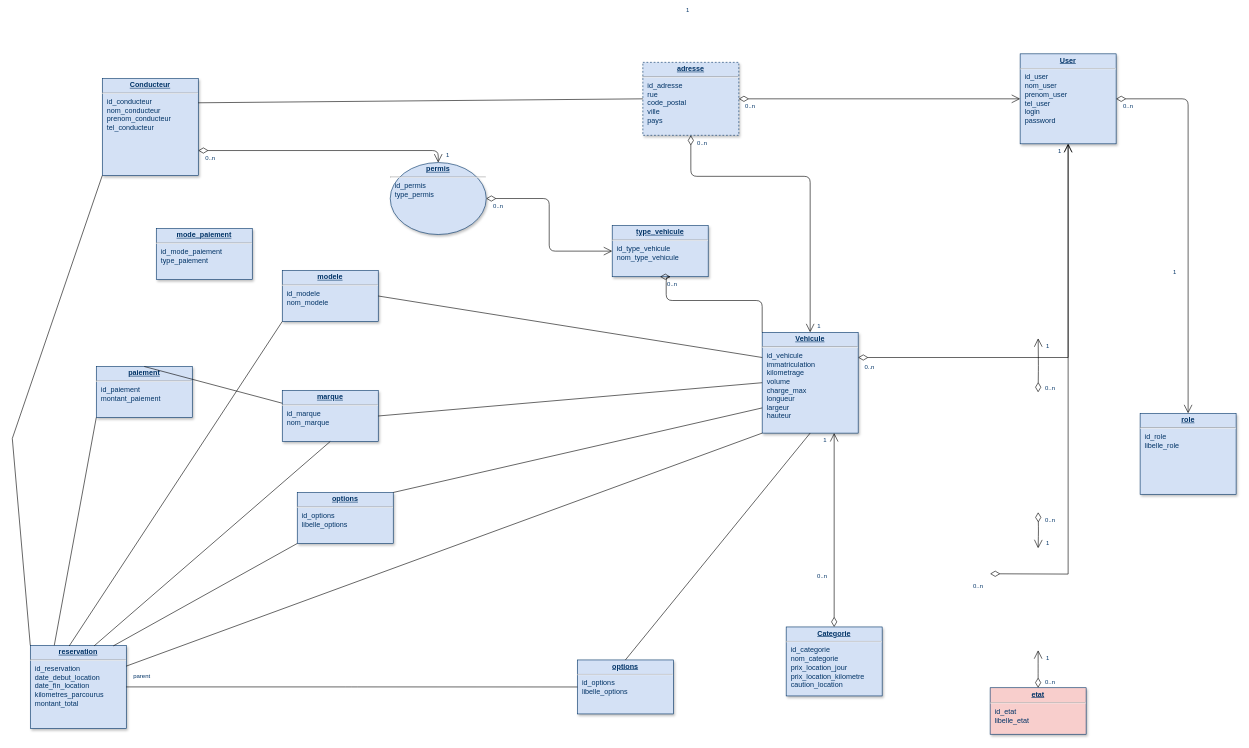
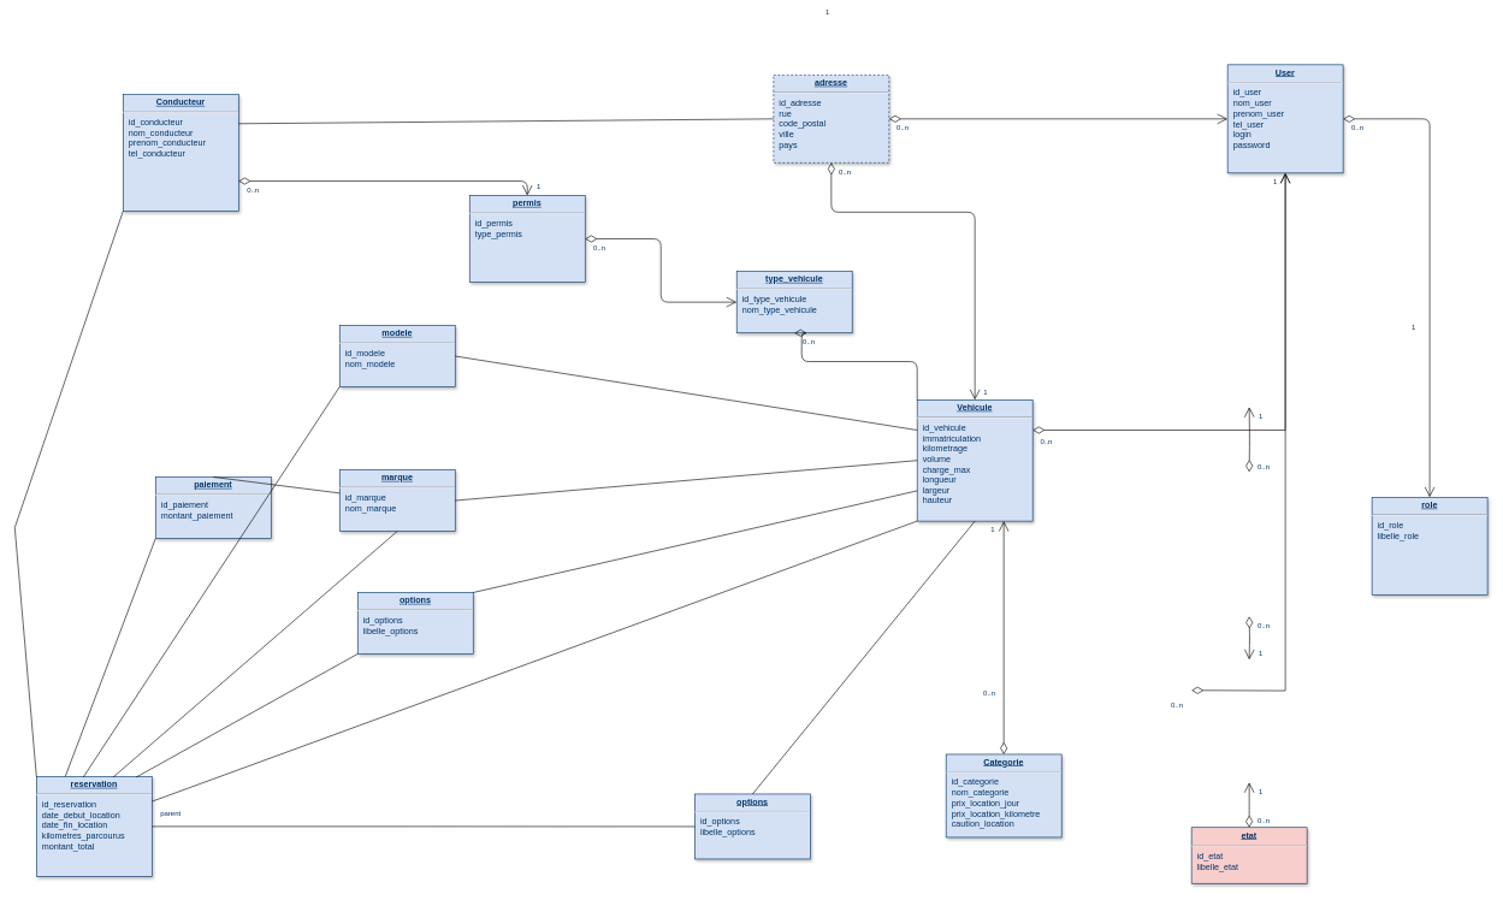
- <mxCell id="2" value="&lt;p style=&quot;margin: 0px; margin-top: 4px; text-align: center; text-decoration: underline;&quot;&gt;&lt;strong&gt;permis&lt;/strong&gt;&lt;/p&gt;&lt;hr&gt;&lt;p style=&quot;margin: 0px; margin-left: 8px;&quot;&gt;id_permis&lt;br&gt;type_permis&lt;/p&gt;&lt;p style=&quot;margin: 0px; margin-left: 8px;&quot;&gt;&lt;br&gt;&lt;/p&gt;" style="ellipse;verticalAlign=top;align=left;overflow=fill;fontSize=12;fontFamily=Helvetica;html=1;strokeColor=#003366;shadow=1;fillColor=#D4E1F5;fontColor=#003366;" parent="1" vertex="1"><mxGeometry x="650" y="202" width="160" height="120" as="geometry" /></mxCell>
+ <mxCell id="2" value="&lt;p style=&quot;margin: 0px; margin-top: 4px; text-align: center; text-decoration: underline;&quot;&gt;&lt;strong&gt;permis&lt;/strong&gt;&lt;/p&gt;&lt;hr&gt;&lt;p style=&quot;margin: 0px; margin-left: 8px;&quot;&gt;id_permis&lt;br&gt;type_permis&lt;/p&gt;&lt;p style=&quot;margin: 0px; margin-left: 8px;&quot;&gt;&lt;br&gt;&lt;/p&gt;" style="verticalAlign=top;align=left;overflow=fill;fontSize=12;fontFamily=Helvetica;html=1;strokeColor=#003366;shadow=1;fillColor=#D4E1F5;fontColor=#003366" parent="1" vertex="1"><mxGeometry x="650" y="202" width="160" height="120" as="geometry" /></mxCell>
- <mxCell id="3" value="&lt;p style=&quot;margin: 0px; margin-top: 4px; text-align: center; text-decoration: underline;&quot;&gt;&lt;strong&gt;mode_paiement&lt;/strong&gt;&lt;/p&gt;&lt;hr&gt;&lt;p style=&quot;margin: 0px; margin-left: 8px;&quot;&gt;id_mode_paiement&lt;/p&gt;&lt;p style=&quot;margin: 0px; margin-left: 8px;&quot;&gt;type_paiement&lt;/p&gt;&lt;p style=&quot;margin: 0px; margin-left: 8px;&quot;&gt;&lt;br&gt;&lt;/p&gt;" style="verticalAlign=top;align=left;overflow=fill;fontSize=12;fontFamily=Helvetica;html=1;strokeColor=#003366;shadow=1;fillColor=#D4E1F5;fontColor=#003366" parent="1" vertex="1"><mxGeometry x="260" y="312" width="160" height="85" as="geometry" /></mxCell>
- <mxCell id="49" value="&lt;p style=&quot;margin: 0px; margin-top: 4px; text-align: center; text-decoration: underline;&quot;&gt;&lt;strong&gt;paiement&lt;/strong&gt;&lt;/p&gt;&lt;hr&gt;&lt;p style=&quot;margin: 0px; margin-left: 8px;&quot;&gt;id_paiement&lt;/p&gt;&lt;p style=&quot;margin: 0px; margin-left: 8px;&quot;&gt;montant_paiement&lt;/p&gt;&lt;p style=&quot;margin: 0px; margin-left: 8px;&quot;&gt;&lt;br&gt;&lt;/p&gt;" style="verticalAlign=top;align=left;overflow=fill;fontSize=12;fontFamily=Helvetica;html=1;strokeColor=#003366;shadow=1;fillColor=#D4E1F5;fontColor=#003366" parent="1" vertex="1"><mxGeometry x="160" y="542" width="160" height="85" as="geometry" /></mxCell>
+ <mxCell id="49" value="&lt;p style=&quot;margin: 0px; margin-top: 4px; text-align: center; text-decoration: underline;&quot;&gt;&lt;strong&gt;paiement&lt;/strong&gt;&lt;/p&gt;&lt;hr&gt;&lt;p style=&quot;margin: 0px; margin-left: 8px;&quot;&gt;id_paiement&lt;/p&gt;&lt;p style=&quot;margin: 0px; margin-left: 8px;&quot;&gt;montant_paiement&lt;/p&gt;&lt;p style=&quot;margin: 0px; margin-left: 8px;&quot;&gt;&lt;br&gt;&lt;/p&gt;" style="verticalAlign=top;align=left;overflow=fill;fontSize=12;fontFamily=Helvetica;html=1;strokeColor=#003366;shadow=1;fillColor=#D4E1F5;fontColor=#003366" parent="1" vertex="1"><mxGeometry x="215" y="592" width="160" height="85" as="geometry" /></mxCell>
